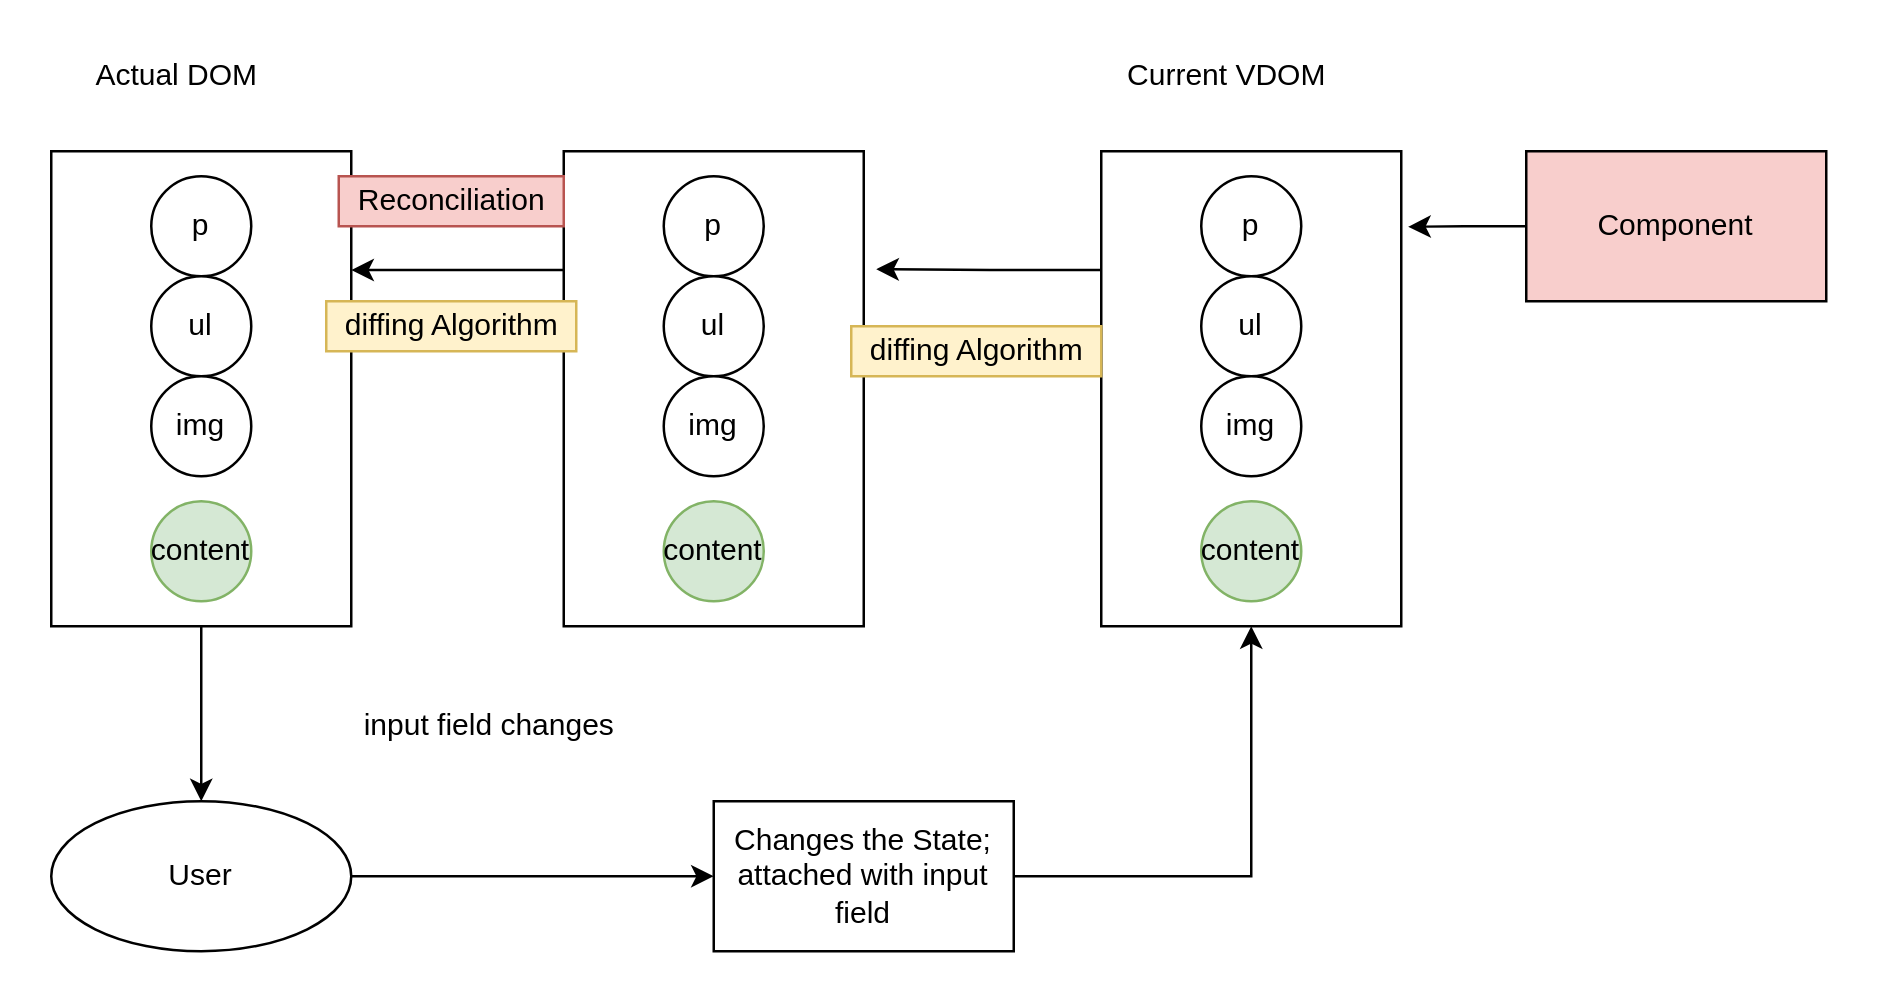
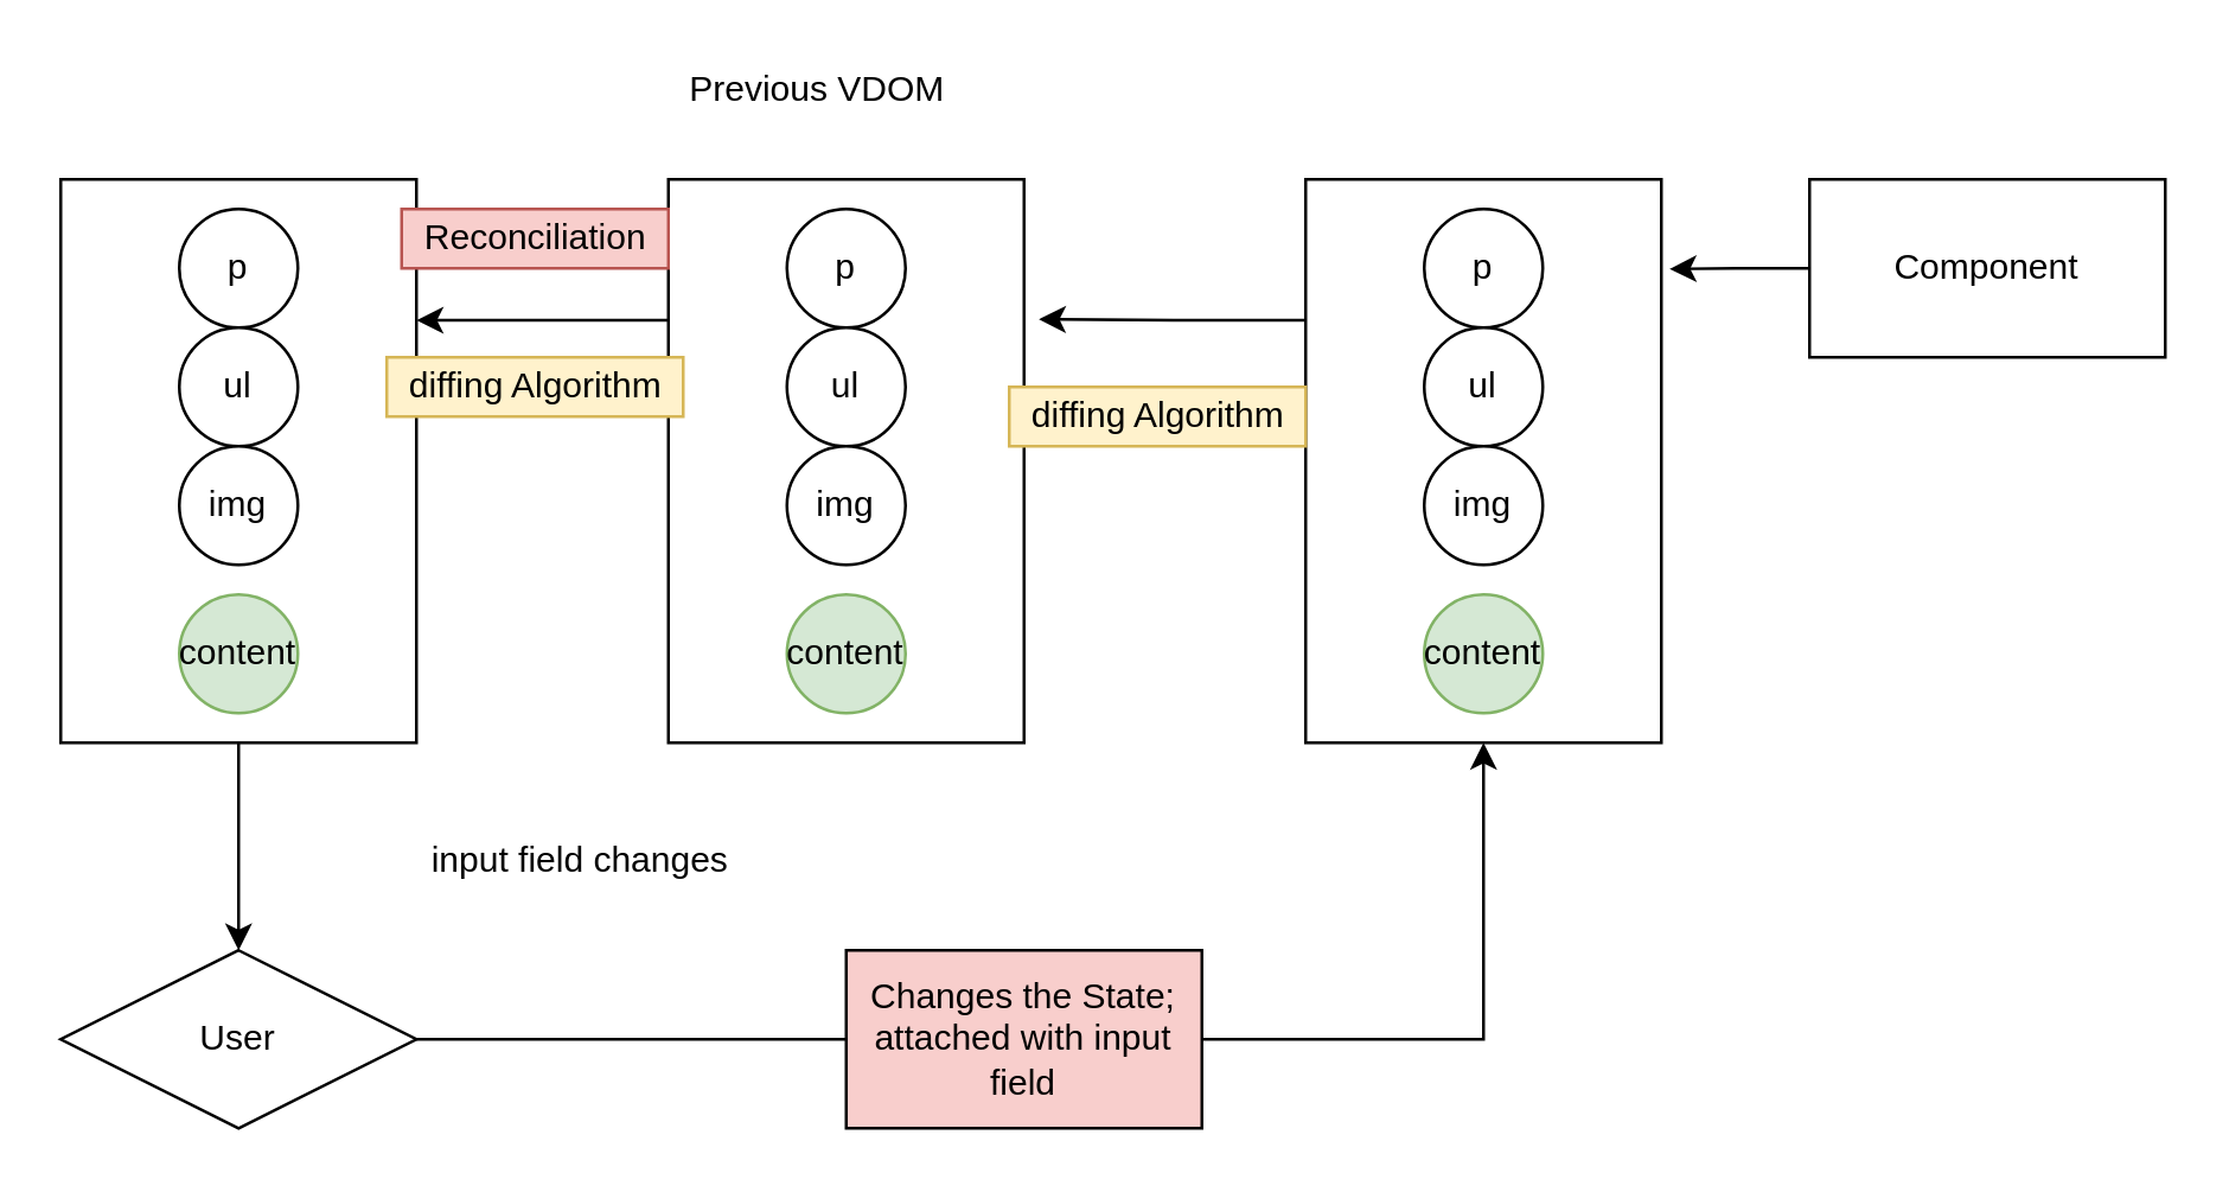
- <mxCell id="16" value="Actual DOM" style="text;html=1;align=center;verticalAlign=middle;resizable=0;points=[];autosize=1;strokeColor=none;fillColor=none;" vertex="1" parent="1"><mxGeometry x="30" y="20" width="80" height="20" as="geometry" /></mxCell>
+ <mxCell id="7" value="Previous VDOM" style="text;html=1;align=center;verticalAlign=middle;resizable=0;points=[];autosize=1;strokeColor=none;fillColor=none;" vertex="1" parent="1"><mxGeometry x="225" y="20" width="100" height="20" as="geometry" /></mxCell>
- <mxCell id="4" value="Current VDOM" style="text;html=1;align=center;verticalAlign=middle;resizable=0;points=[];autosize=1;strokeColor=none;fillColor=none;" vertex="1" parent="1"><mxGeometry x="445" y="20" width="90" height="20" as="geometry" /></mxCell>
- <mxCell id="23" value="Component" style="rounded=0;whiteSpace=wrap;html=1;fillColor=#f8cecc;" vertex="1" parent="1"><mxGeometry x="610" y="60" width="120" height="60" as="geometry" /></mxCell>
+ <mxCell id="23" value="Component" style="rounded=0;whiteSpace=wrap;html=1;" vertex="1" parent="1"><mxGeometry x="610" y="60" width="120" height="60" as="geometry" /></mxCell>
- <mxCell id="21" value="User" style="ellipse;whiteSpace=wrap;html=1;rounded=0;" vertex="1" parent="1"><mxGeometry x="20" y="320" width="120" height="60" as="geometry" /></mxCell>
+ <mxCell id="21" value="User" style="rhombus;whiteSpace=wrap;html=1;" vertex="1" parent="1"><mxGeometry x="20" y="320" width="120" height="60" as="geometry" /></mxCell>
- <mxCell id="20" value="" style="edgeStyle=orthogonalEdgeStyle;rounded=0;orthogonalLoop=1;jettySize=auto;html=1;" edge="1" parent="1" source="21" target="26"><mxGeometry relative="1" as="geometry" /></mxCell>
+ <mxCell id="20" value="" style="edgeStyle=orthogonalEdgeStyle;rounded=0;orthogonalLoop=1;jettySize=auto;html=1;endArrow=none;" edge="1" parent="1" source="21" target="26"><mxGeometry relative="1" as="geometry" /></mxCell>
- <mxCell id="26" value="Changes the State; attached with input field" style="whiteSpace=wrap;html=1;rounded=0;" vertex="1" parent="1"><mxGeometry x="285" y="320" width="120" height="60" as="geometry" /></mxCell>
+ <mxCell id="26" value="Changes the State; attached with input field" style="whiteSpace=wrap;html=1;rounded=0;fillColor=#f8cecc;" vertex="1" parent="1"><mxGeometry x="285" y="320" width="120" height="60" as="geometry" /></mxCell>
